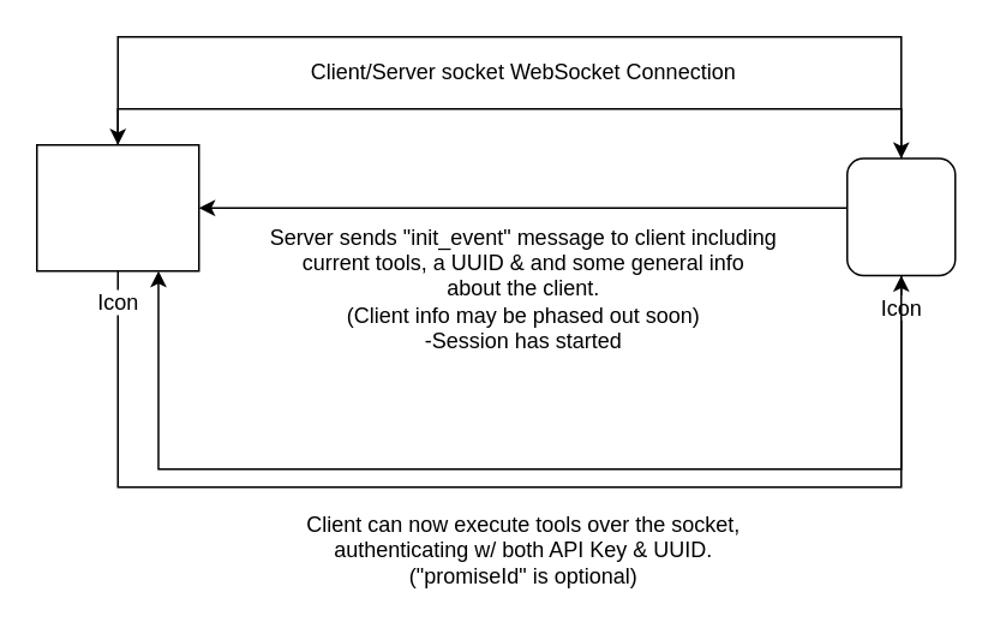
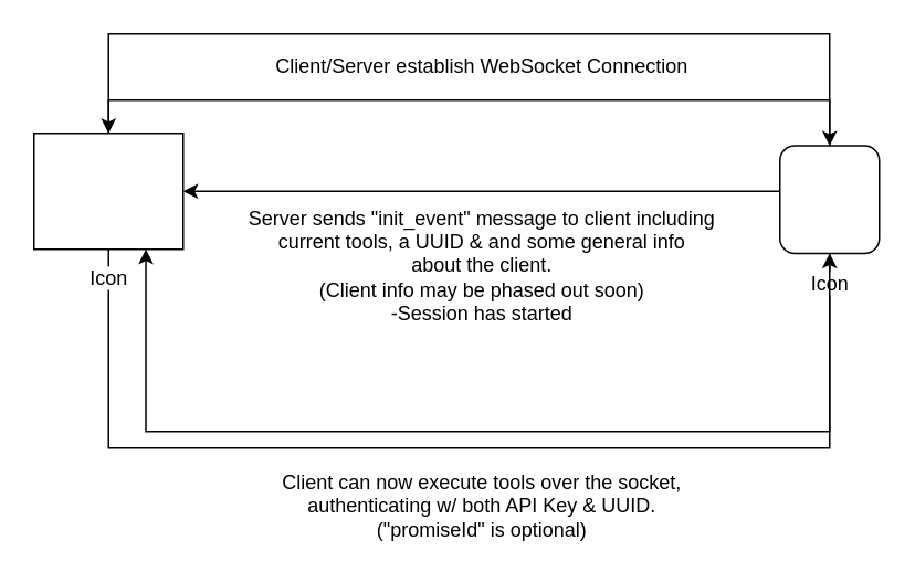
- <mxCell id="9" value="Client/Server socket WebSocket Connection" style="text;html=1;align=center;verticalAlign=middle;resizable=0;points=[];autosize=1;strokeColor=none;fillColor=none;" vertex="1" parent="1"><mxGeometry x="160" y="30" width="260" height="20" as="geometry" /></mxCell>
+ <mxCell id="9" value="Client/Server establish WebSocket Connection" style="text;html=1;align=center;verticalAlign=middle;resizable=0;points=[];autosize=1;strokeColor=none;fillColor=none;" vertex="1" parent="1"><mxGeometry x="160" y="30" width="260" height="20" as="geometry" /></mxCell>
